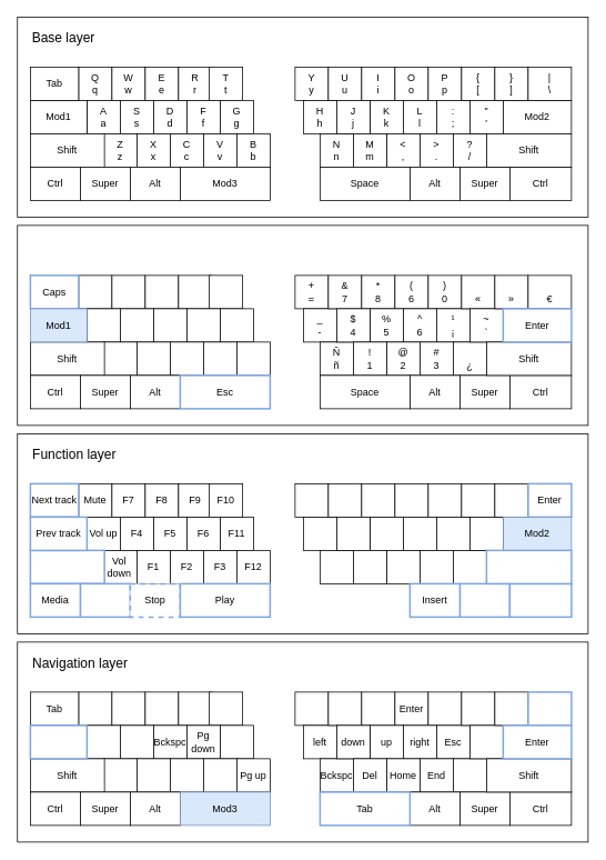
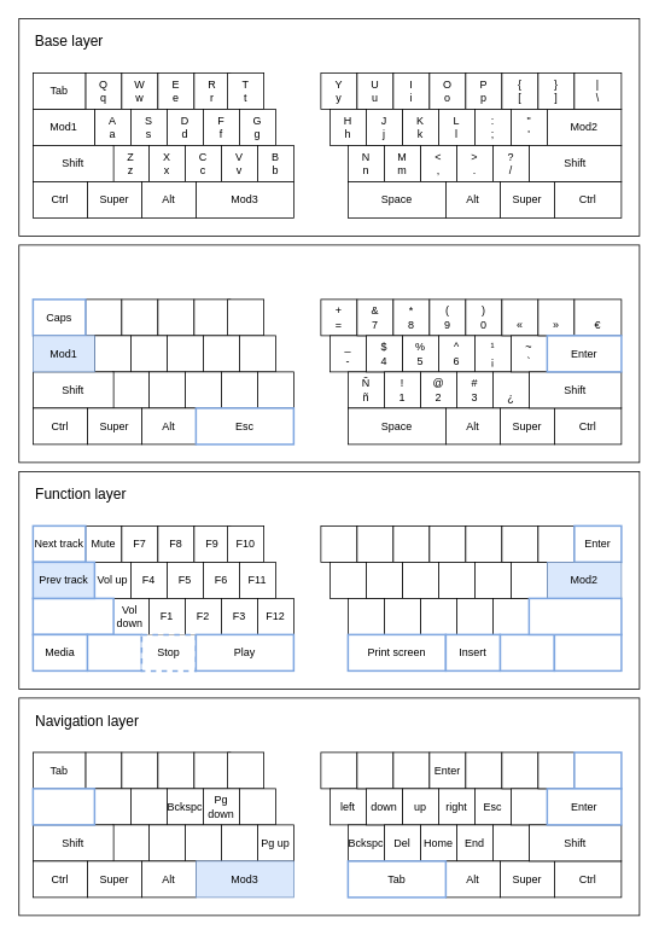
- <mxCell id="112" value="(&lt;br&gt;6" style="text;html=1;strokeColor=none;fillColor=none;align=center;verticalAlign=middle;whiteSpace=wrap;rounded=0;" parent="1" vertex="1"><mxGeometry x="464" y="335" width="60" height="30" as="geometry" /></mxCell>
+ <mxCell id="112" value="(&lt;br&gt;9" style="text;html=1;strokeColor=none;fillColor=none;align=center;verticalAlign=middle;whiteSpace=wrap;rounded=0;" parent="1" vertex="1"><mxGeometry x="464" y="335" width="60" height="30" as="geometry" /></mxCell>
- <mxCell id="207" value="Prev track" style="rounded=0;whiteSpace=wrap;html=1;strokeWidth=2;strokeColor=#7EA6E0;" parent="1" vertex="1"><mxGeometry x="36" y="620" width="68" height="40" as="geometry" /></mxCell>
+ <mxCell id="207" value="Prev track" style="rounded=0;whiteSpace=wrap;html=1;strokeWidth=2;strokeColor=#7EA6E0;fillColor=#dae8fc;" parent="1" vertex="1"><mxGeometry x="36" y="620" width="68" height="40" as="geometry" /></mxCell>
+ <mxCell id="209" value="Print screen" style="rounded=0;whiteSpace=wrap;html=1;strokeWidth=2;strokeColor=#7EA6E0;" parent="1" vertex="1"><mxGeometry x="384" y="700" width="108" height="40" as="geometry" /></mxCell>
